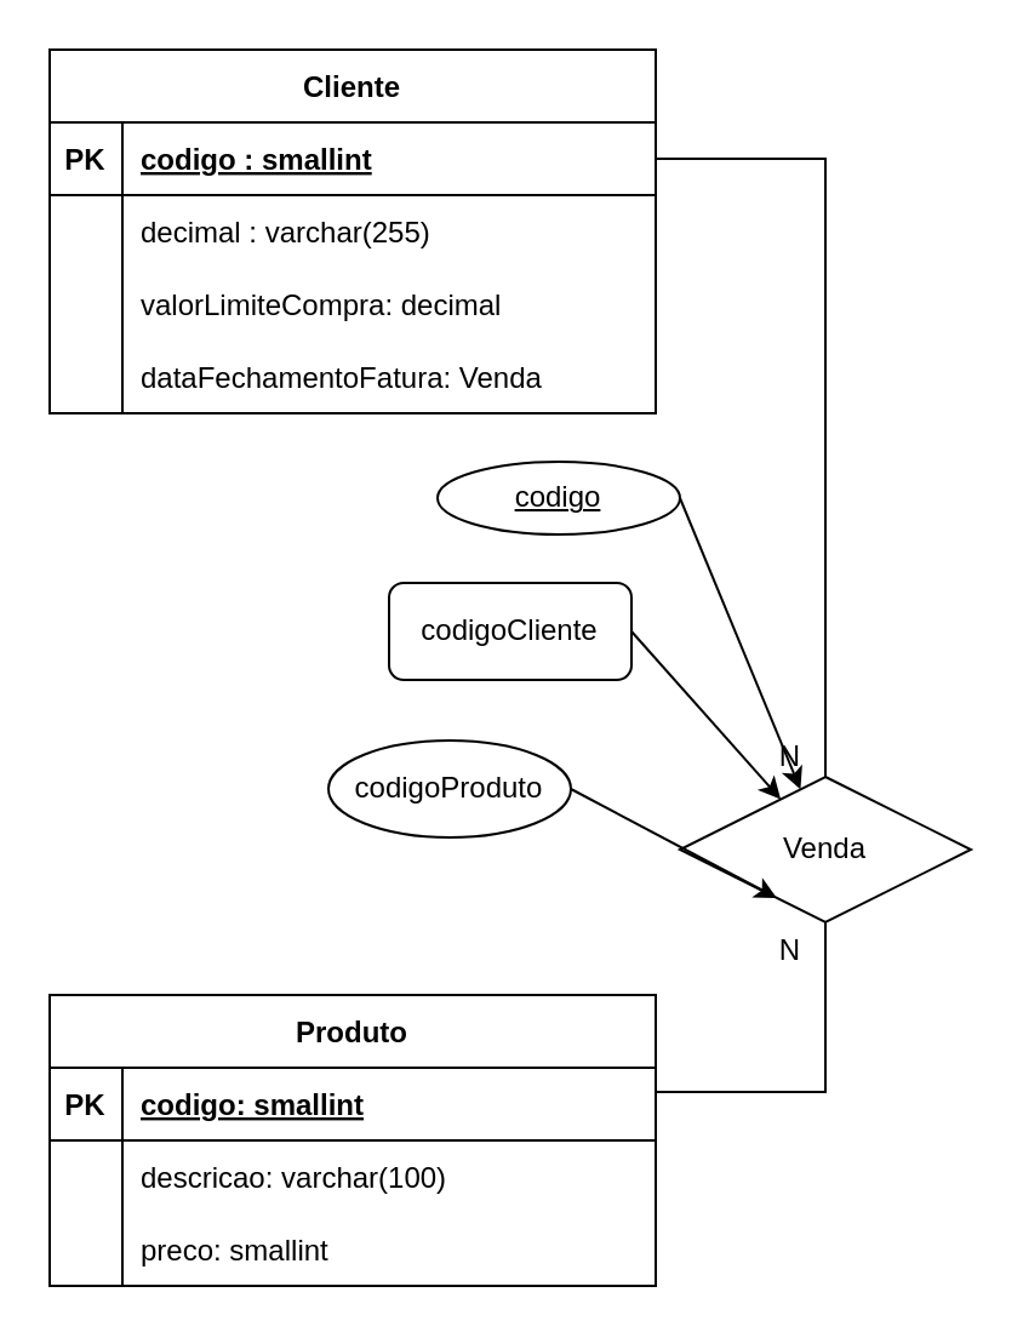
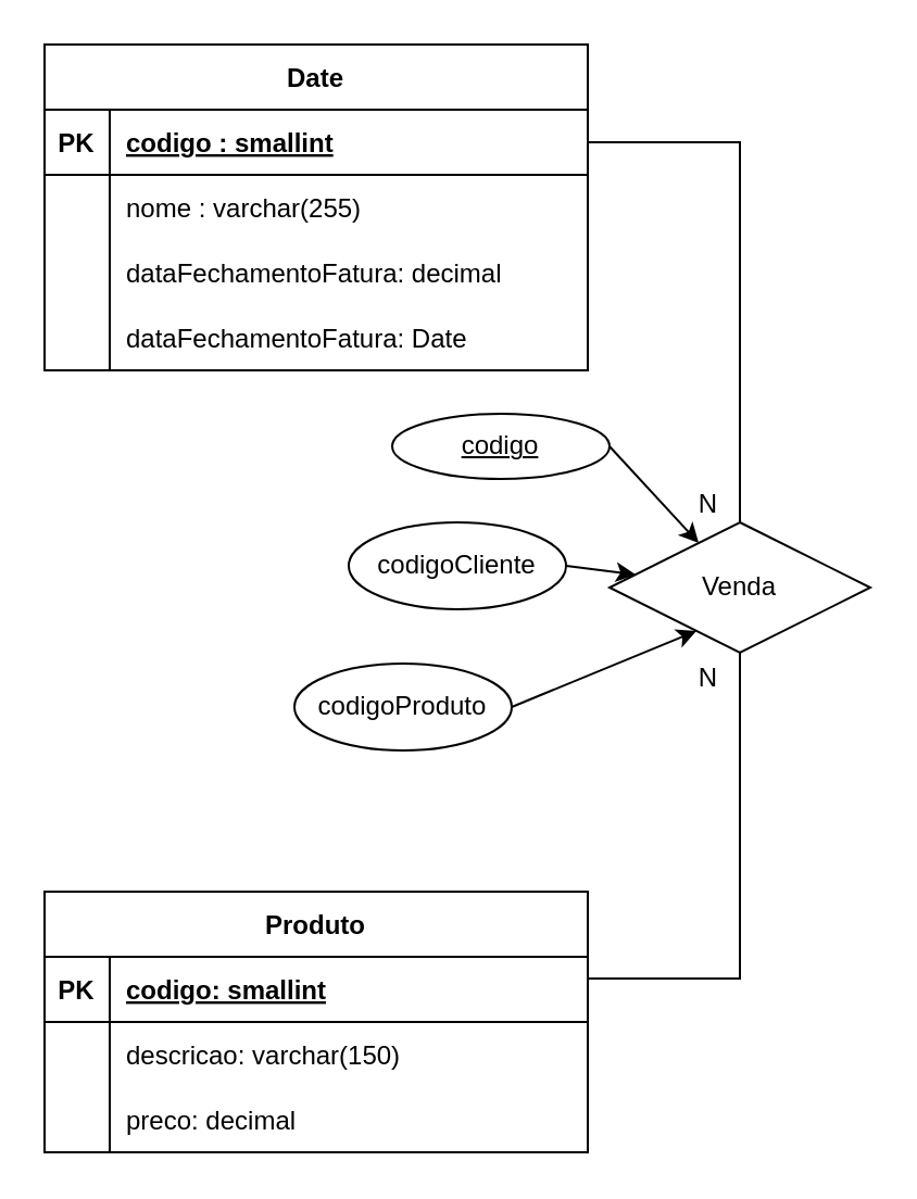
- <mxCell id="2" value="Cliente" style="shape=table;startSize=30;container=1;collapsible=1;childLayout=tableLayout;fixedRows=1;rowLines=0;fontStyle=1;align=center;resizeLast=1;" vertex="1" parent="1"><mxGeometry x="20" y="20" width="250" height="150" as="geometry" /></mxCell>
+ <mxCell id="2" value="Date" style="shape=table;startSize=30;container=1;collapsible=1;childLayout=tableLayout;fixedRows=1;rowLines=0;fontStyle=1;align=center;resizeLast=1;" vertex="1" parent="1"><mxGeometry x="20" y="20" width="250" height="150" as="geometry" /></mxCell>
- <mxCell id="8" value="decimal : varchar(255)" style="shape=partialRectangle;connectable=0;fillColor=none;top=0;left=0;bottom=0;right=0;align=left;spacingLeft=6;overflow=hidden;" vertex="1" parent="6"><mxGeometry x="30" width="220" height="30" as="geometry"><mxRectangle width="220" height="30" as="alternateBounds" /></mxGeometry></mxCell>
+ <mxCell id="8" value="nome : varchar(255)" style="shape=partialRectangle;connectable=0;fillColor=none;top=0;left=0;bottom=0;right=0;align=left;spacingLeft=6;overflow=hidden;" vertex="1" parent="6"><mxGeometry x="30" width="220" height="30" as="geometry"><mxRectangle width="220" height="30" as="alternateBounds" /></mxGeometry></mxCell>
- <mxCell id="11" value="valorLimiteCompra: decimal" style="shape=partialRectangle;connectable=0;fillColor=none;top=0;left=0;bottom=0;right=0;align=left;spacingLeft=6;overflow=hidden;" vertex="1" parent="9"><mxGeometry x="30" width="220" height="30" as="geometry"><mxRectangle width="220" height="30" as="alternateBounds" /></mxGeometry></mxCell>
+ <mxCell id="11" value="dataFechamentoFatura: decimal" style="shape=partialRectangle;connectable=0;fillColor=none;top=0;left=0;bottom=0;right=0;align=left;spacingLeft=6;overflow=hidden;" vertex="1" parent="9"><mxGeometry x="30" width="220" height="30" as="geometry"><mxRectangle width="220" height="30" as="alternateBounds" /></mxGeometry></mxCell>
- <mxCell id="14" value="dataFechamentoFatura: Venda" style="shape=partialRectangle;connectable=0;fillColor=none;top=0;left=0;bottom=0;right=0;align=left;spacingLeft=6;overflow=hidden;" vertex="1" parent="12"><mxGeometry x="30" width="220" height="30" as="geometry"><mxRectangle width="220" height="30" as="alternateBounds" /></mxGeometry></mxCell>
+ <mxCell id="14" value="dataFechamentoFatura: Date" style="shape=partialRectangle;connectable=0;fillColor=none;top=0;left=0;bottom=0;right=0;align=left;spacingLeft=6;overflow=hidden;" vertex="1" parent="12"><mxGeometry x="30" width="220" height="30" as="geometry"><mxRectangle width="220" height="30" as="alternateBounds" /></mxGeometry></mxCell>
- <mxCell id="33" value="codigoCliente" style="whiteSpace=wrap;html=1;align=center;rounded=1;" vertex="1" parent="1"><mxGeometry x="160" y="240" width="100" height="40" as="geometry" /></mxCell>
+ <mxCell id="33" value="codigoCliente" style="ellipse;whiteSpace=wrap;html=1;align=center;" vertex="1" parent="1"><mxGeometry x="160" y="240" width="100" height="40" as="geometry" /></mxCell>
- <mxCell id="25" value="Venda" style="shape=rhombus;perimeter=rhombusPerimeter;whiteSpace=wrap;html=1;align=center;" vertex="1" parent="1"><mxGeometry x="280" y="320" width="120" height="60" as="geometry" /></mxCell>
+ <mxCell id="25" value="Venda" style="shape=rhombus;perimeter=rhombusPerimeter;whiteSpace=wrap;html=1;align=center;" vertex="1" parent="1"><mxGeometry x="280" y="240" width="120" height="60" as="geometry" /></mxCell>
- <mxCell id="21" value="descricao: varchar(100)" style="shape=partialRectangle;connectable=0;fillColor=none;top=0;left=0;bottom=0;right=0;align=left;spacingLeft=6;overflow=hidden;" vertex="1" parent="19"><mxGeometry x="30" width="220" height="30" as="geometry"><mxRectangle width="220" height="30" as="alternateBounds" /></mxGeometry></mxCell>
+ <mxCell id="21" value="descricao: varchar(150)" style="shape=partialRectangle;connectable=0;fillColor=none;top=0;left=0;bottom=0;right=0;align=left;spacingLeft=6;overflow=hidden;" vertex="1" parent="19"><mxGeometry x="30" width="220" height="30" as="geometry"><mxRectangle width="220" height="30" as="alternateBounds" /></mxGeometry></mxCell>
- <mxCell id="24" value="preco: smallint" style="shape=partialRectangle;connectable=0;fillColor=none;top=0;left=0;bottom=0;right=0;align=left;spacingLeft=6;overflow=hidden;" vertex="1" parent="22"><mxGeometry x="30" width="220" height="30" as="geometry"><mxRectangle width="220" height="30" as="alternateBounds" /></mxGeometry></mxCell>
+ <mxCell id="24" value="preco: decimal" style="shape=partialRectangle;connectable=0;fillColor=none;top=0;left=0;bottom=0;right=0;align=left;spacingLeft=6;overflow=hidden;" vertex="1" parent="22"><mxGeometry x="30" width="220" height="30" as="geometry"><mxRectangle width="220" height="30" as="alternateBounds" /></mxGeometry></mxCell>
